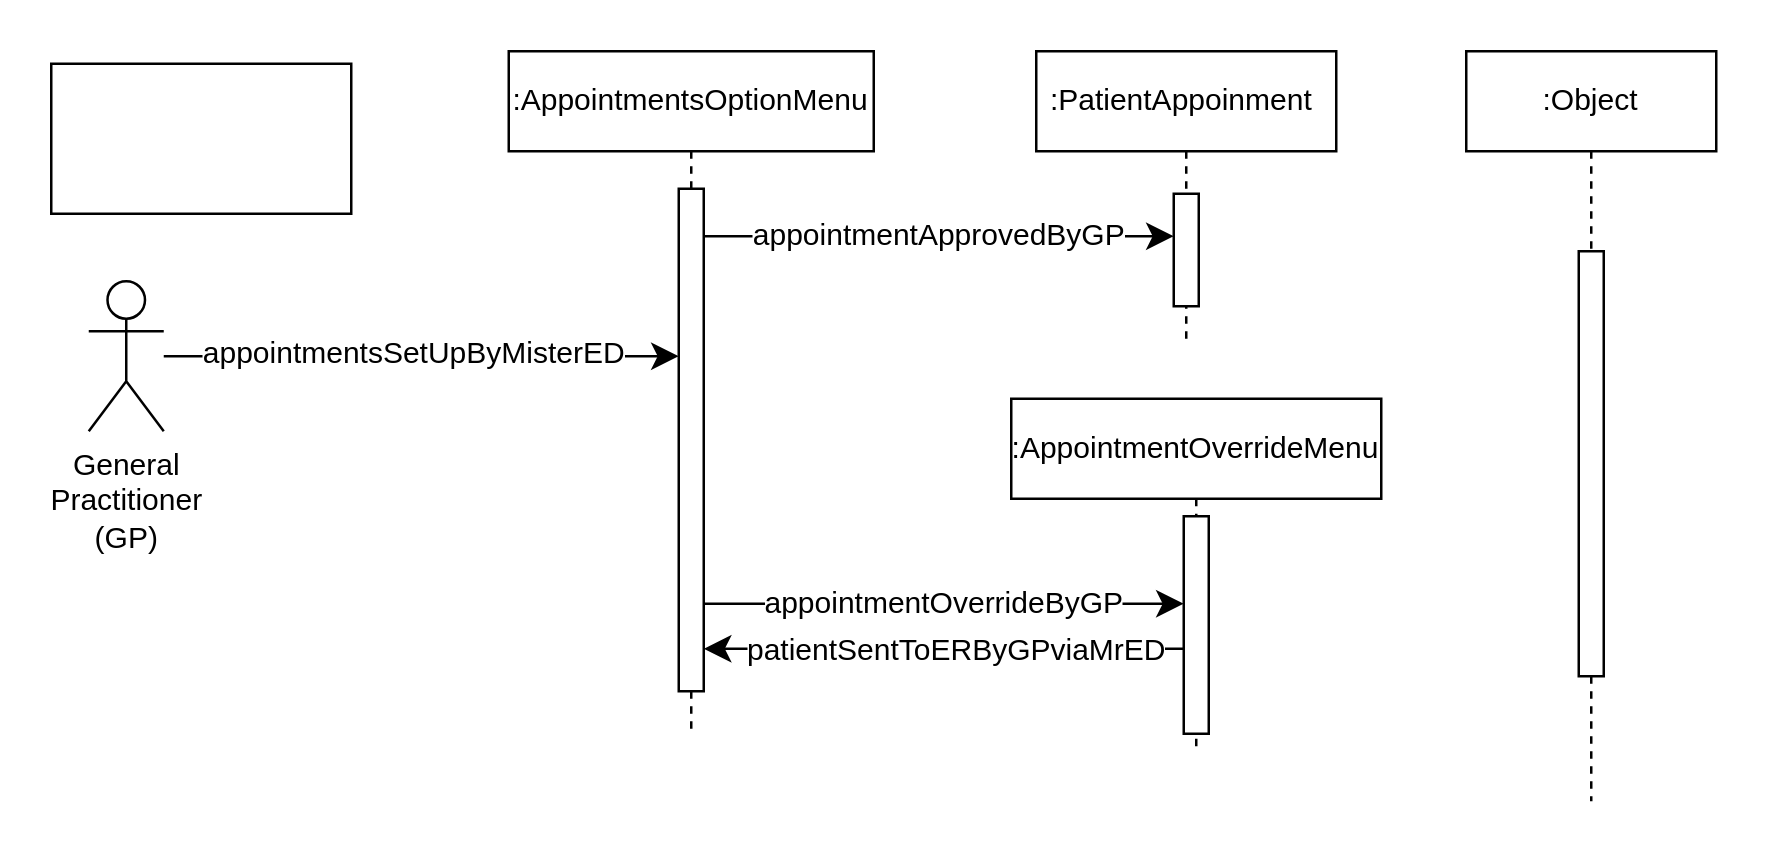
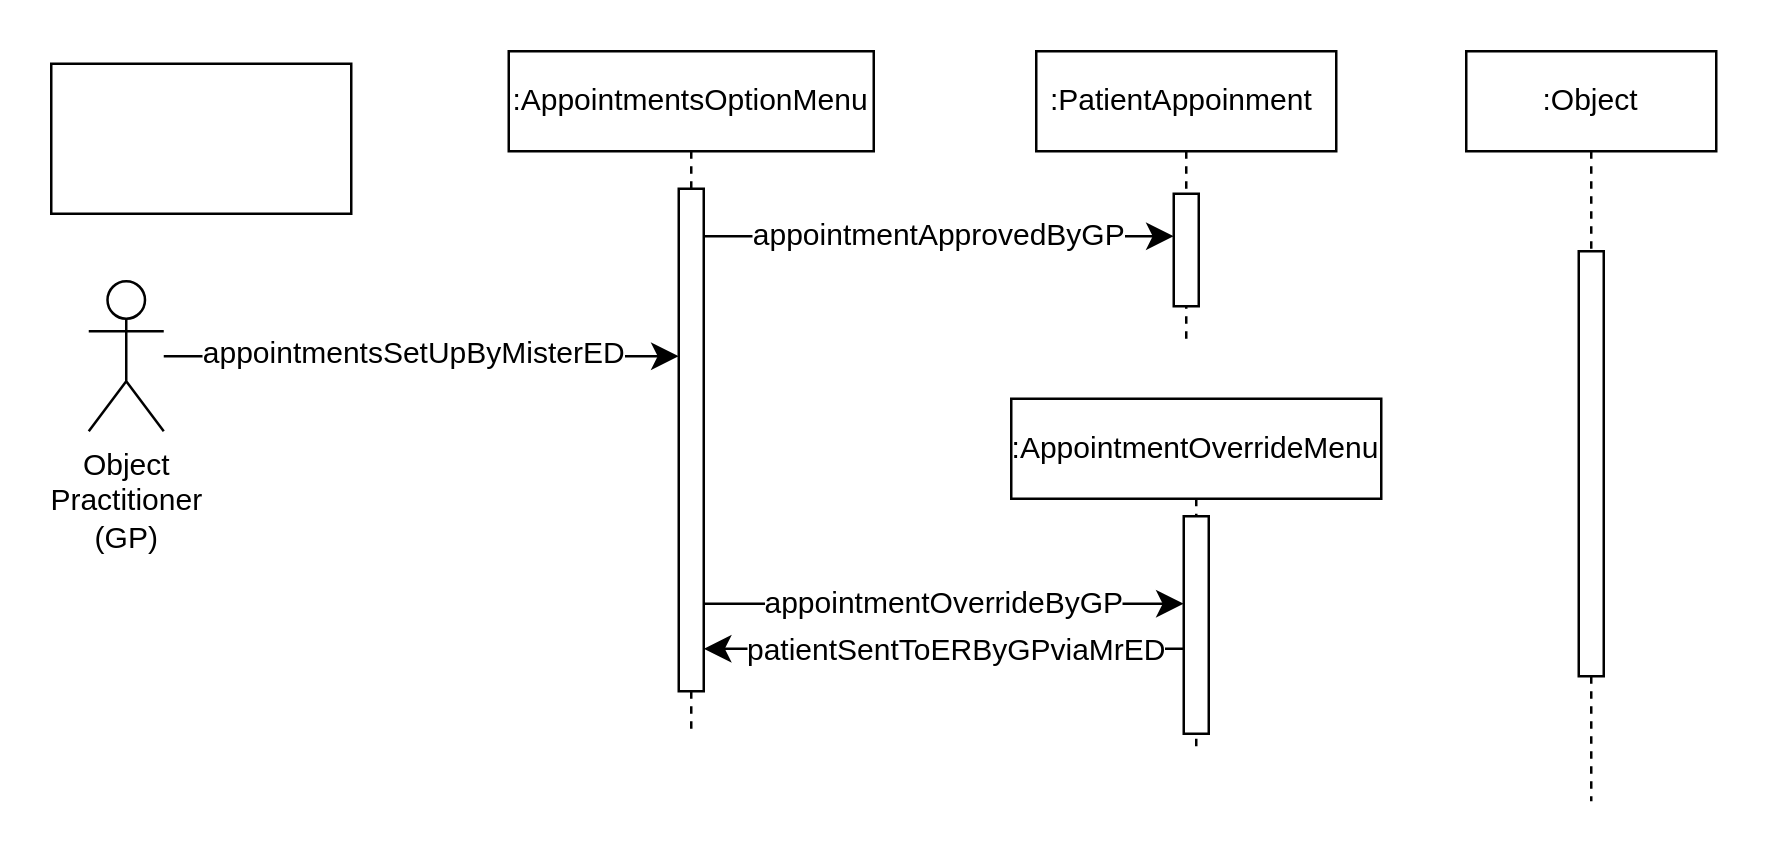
- <mxCell id="7" value="&lt;span style=&quot;font-size: 12px;&quot;&gt;General&lt;/span&gt;&lt;div&gt;&lt;span style=&quot;font-size: 12px;&quot;&gt;Practitioner&lt;/span&gt;&lt;br&gt;&lt;/div&gt;&lt;div&gt;&lt;span style=&quot;font-size: 12px;&quot;&gt;(GP)&lt;/span&gt;&lt;/div&gt;" style="shape=umlActor;verticalLabelPosition=bottom;verticalAlign=top;html=1;outlineConnect=0;" vertex="1" parent="1"><mxGeometry x="35" y="112" width="30" height="60" as="geometry" /></mxCell>
+ <mxCell id="7" value="&lt;span style=&quot;font-size: 12px;&quot;&gt;Object&lt;/span&gt;&lt;div&gt;&lt;span style=&quot;font-size: 12px;&quot;&gt;Practitioner&lt;/span&gt;&lt;br&gt;&lt;/div&gt;&lt;div&gt;&lt;span style=&quot;font-size: 12px;&quot;&gt;(GP)&lt;/span&gt;&lt;/div&gt;" style="shape=umlActor;verticalLabelPosition=bottom;verticalAlign=top;html=1;outlineConnect=0;" vertex="1" parent="1"><mxGeometry x="35" y="112" width="30" height="60" as="geometry" /></mxCell>
